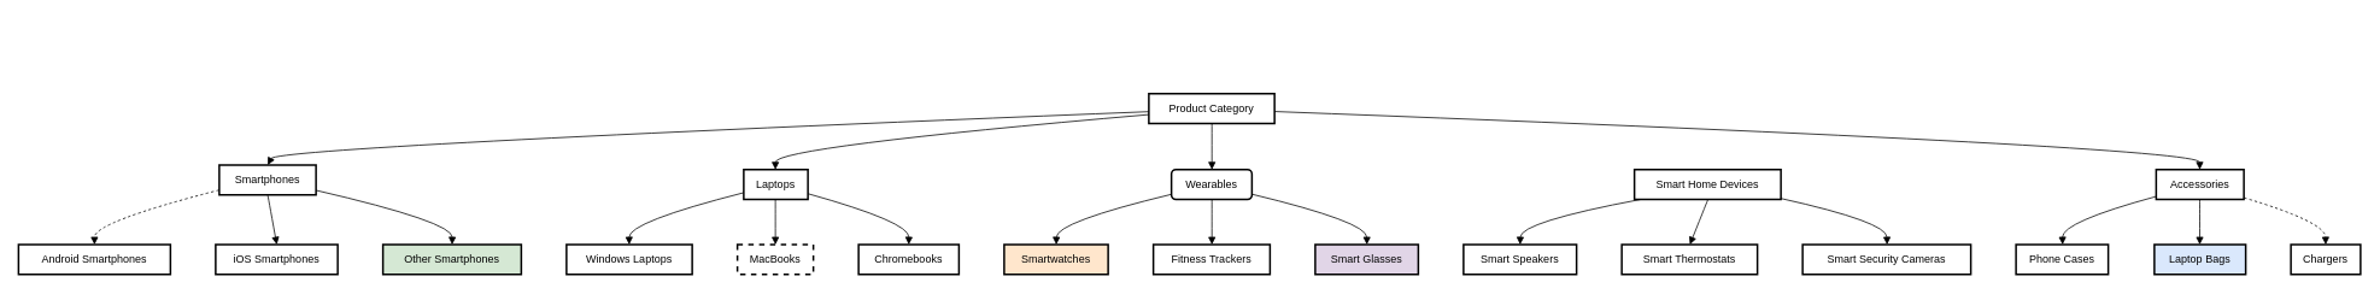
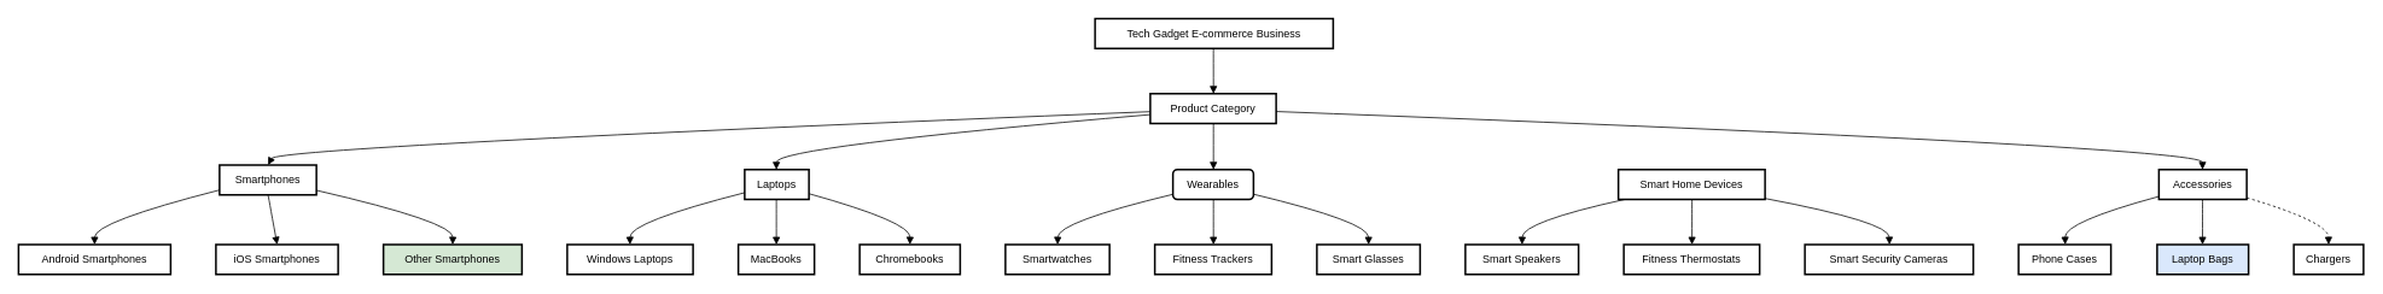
+ <mxCell id="2" value="Tech Gadget E-commerce Business" style="whiteSpace=wrap;strokeWidth=2;" vertex="1" parent="1"><mxGeometry x="1209" y="20" width="263" height="33" as="geometry" /></mxCell>
+ <mxCell id="24" value="" style="curved=1;startArrow=none;endArrow=block;exitX=0.497;exitY=1.012;entryX=0.502;entryY=0.012;rounded=0;" edge="1" parent="1" source="2" target="3"><mxGeometry relative="1" as="geometry"><Array as="points" /></mxGeometry></mxCell>
- <mxCell id="7" value="Smart Home Devices" style="whiteSpace=wrap;strokeWidth=2;" vertex="1" parent="1"><mxGeometry x="1807" y="187" width="162" height="33" as="geometry" /></mxCell>
+ <mxCell id="7" value="Smart Home Devices" style="whiteSpace=wrap;strokeWidth=2;" vertex="1" parent="1"><mxGeometry x="1787" y="187" width="162" height="33" as="geometry" /></mxCell>
- <mxCell id="29" value="" style="curved=1;startArrow=none;endArrow=block;exitX=0.001;exitY=0.836;entryX=0.5;entryY=0.006;rounded=0;dashed=1;" edge="1" parent="1" source="4" target="9"><mxGeometry relative="1" as="geometry"><Array as="points"><mxPoint x="104" y="245" /></Array></mxGeometry></mxCell>
+ <mxCell id="29" value="" style="curved=1;startArrow=none;endArrow=block;exitX=0.001;exitY=0.836;entryX=0.5;entryY=0.006;rounded=0;" edge="1" parent="1" source="4" target="9"><mxGeometry relative="1" as="geometry"><Array as="points"><mxPoint x="104" y="245" /></Array></mxGeometry></mxCell>
- <mxCell id="13" value="MacBooks" style="whiteSpace=wrap;strokeWidth=2;dashed=1;" vertex="1" parent="1"><mxGeometry x="815" y="270" width="84" height="33" as="geometry" /></mxCell>
+ <mxCell id="13" value="MacBooks" style="whiteSpace=wrap;strokeWidth=2;" vertex="1" parent="1"><mxGeometry x="815" y="270" width="84" height="33" as="geometry" /></mxCell>
- <mxCell id="15" value="Smartwatches" style="whiteSpace=wrap;strokeWidth=2;fillColor=#ffe6cc;" vertex="1" parent="1"><mxGeometry x="1110" y="270" width="115" height="33" as="geometry" /></mxCell>
+ <mxCell id="15" value="Smartwatches" style="whiteSpace=wrap;strokeWidth=2;" vertex="1" parent="1"><mxGeometry x="1110" y="270" width="115" height="33" as="geometry" /></mxCell>
- <mxCell id="17" value="Smart Glasses" style="whiteSpace=wrap;strokeWidth=2;fillColor=#e1d5e7;" vertex="1" parent="1"><mxGeometry x="1454" y="270" width="114" height="33" as="geometry" /></mxCell>
+ <mxCell id="17" value="Smart Glasses" style="whiteSpace=wrap;strokeWidth=2;" vertex="1" parent="1"><mxGeometry x="1454" y="270" width="114" height="33" as="geometry" /></mxCell>
- <mxCell id="19" value="Smart Thermostats" style="whiteSpace=wrap;strokeWidth=2;" vertex="1" parent="1"><mxGeometry x="1793" y="270" width="150" height="33" as="geometry" /></mxCell>
+ <mxCell id="19" value="Fitness Thermostats" style="whiteSpace=wrap;strokeWidth=2;" vertex="1" parent="1"><mxGeometry x="1793" y="270" width="150" height="33" as="geometry" /></mxCell>
